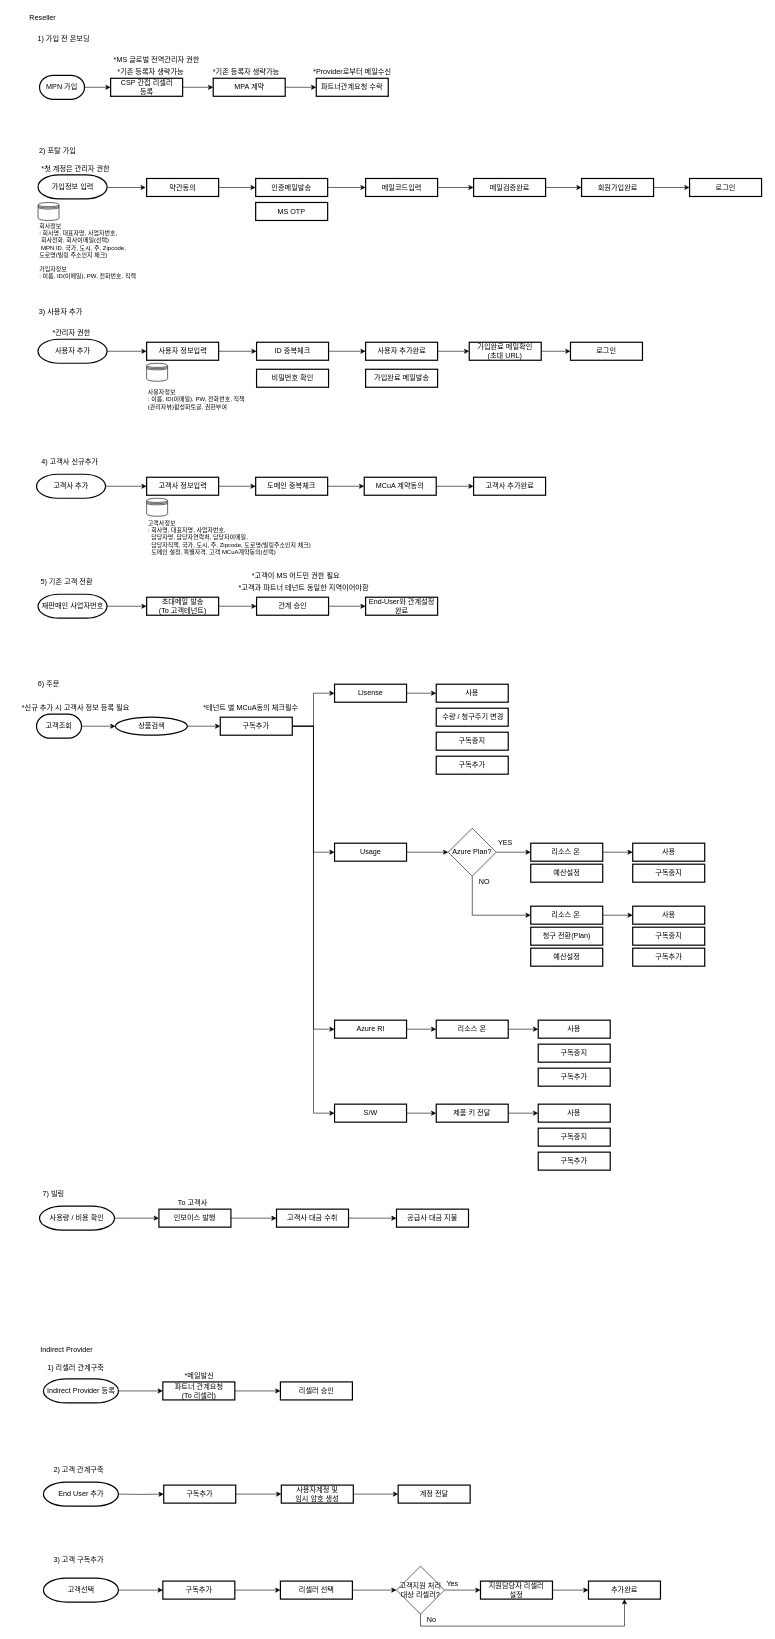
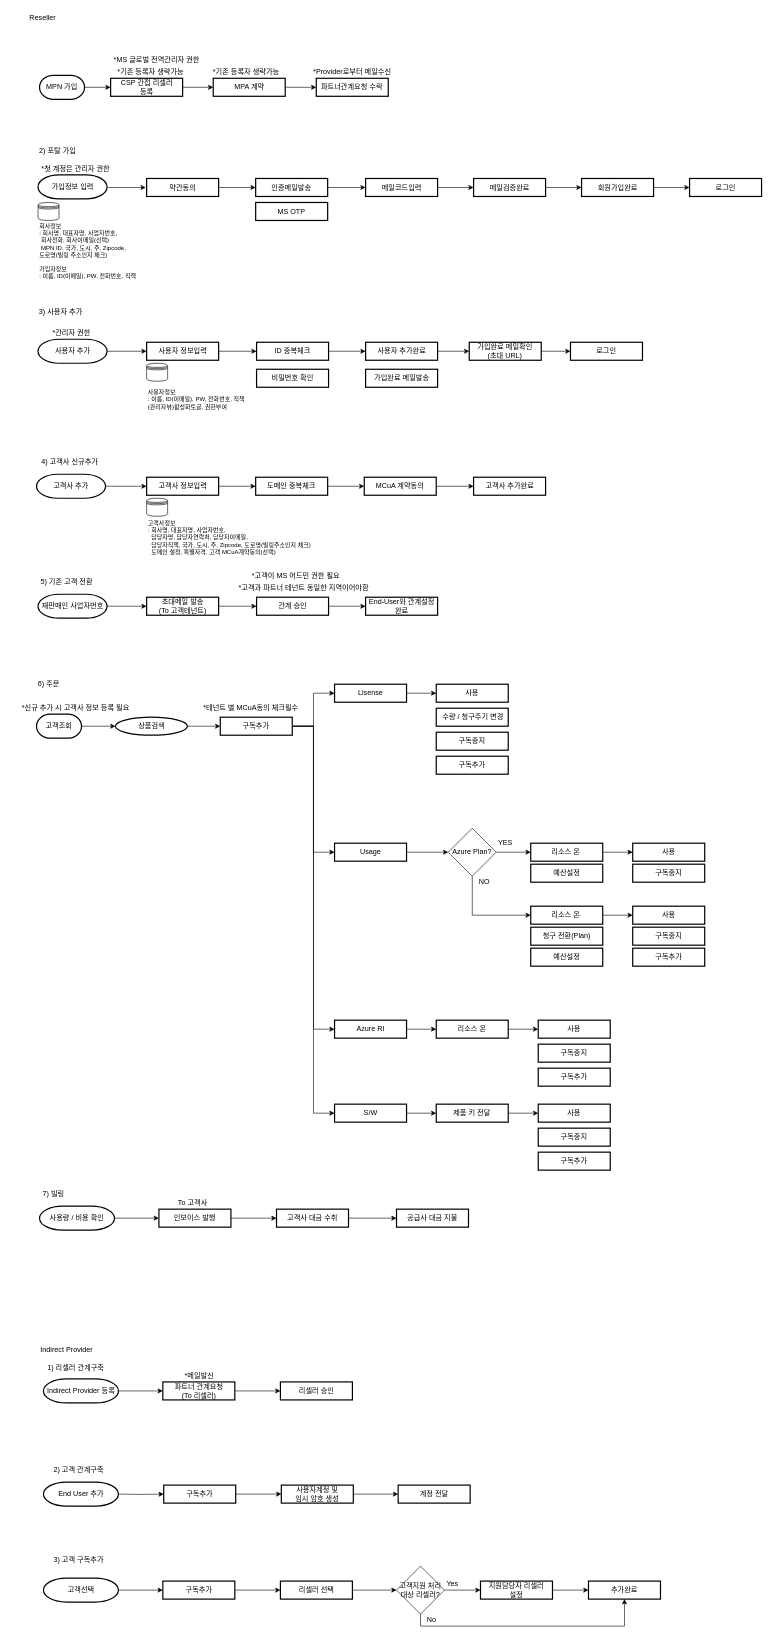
- <mxCell id="4" value="1) 가입 전 온보딩" style="text;html=1;resizable=0;autosize=1;align=center;verticalAlign=middle;points=[];fillColor=none;strokeColor=none;rounded=0;" parent="1" vertex="1"><mxGeometry x="50" y="55" width="110" height="20" as="geometry" /></mxCell>
